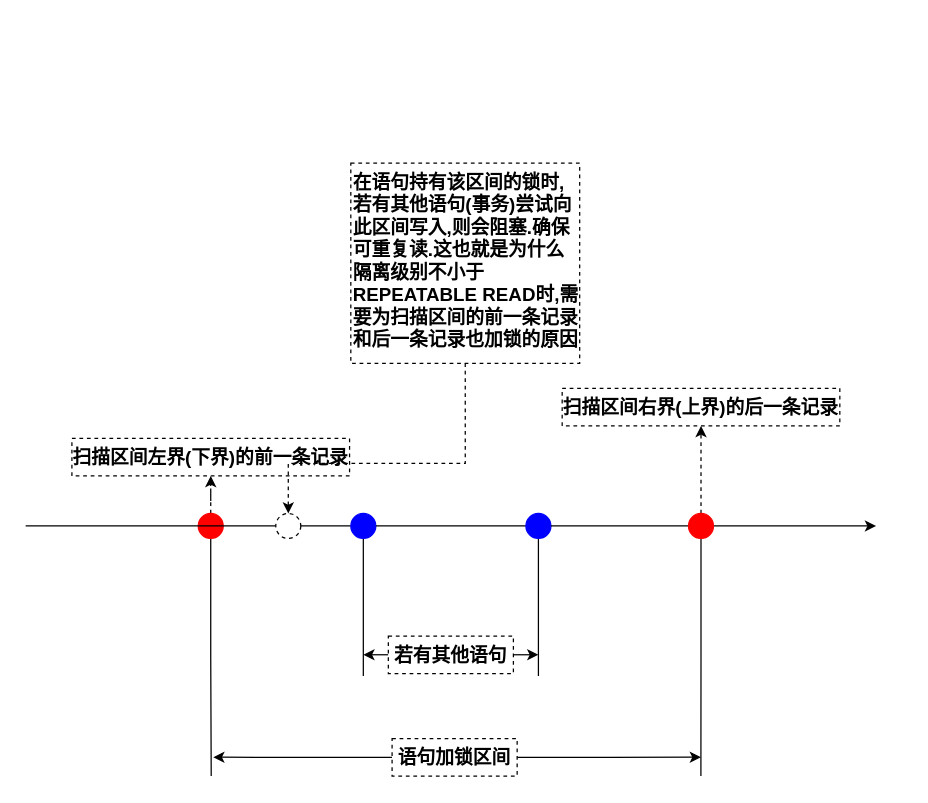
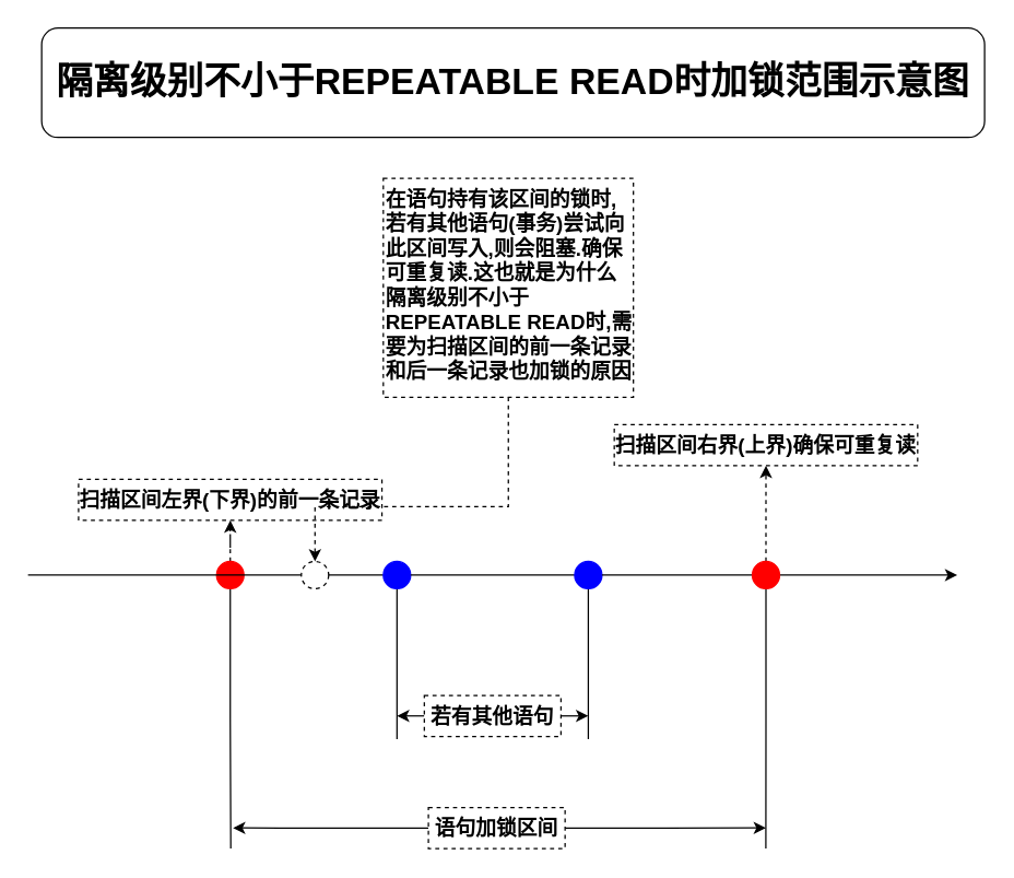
+ <mxCell id="2" value="隔离级别不小于REPEATABLE READ时加锁范围示意图" style="rounded=1;whiteSpace=wrap;html=1;fontSize=27;fontStyle=1" vertex="1" parent="1"><mxGeometry x="30" width="690" height="80" as="geometry" y="20" /></mxCell>
- <mxCell id="24" value="扫描区间右界(上界)的后一条记录" style="rounded=0;whiteSpace=wrap;html=1;dashed=1;fontSize=15;fontStyle=1" vertex="1" parent="1"><mxGeometry x="449" y="310" width="222" height="30" as="geometry" /></mxCell>
+ <mxCell id="24" value="扫描区间右界(上界)确保可重复读" style="rounded=0;whiteSpace=wrap;html=1;dashed=1;fontSize=15;fontStyle=1" vertex="1" parent="1"><mxGeometry x="449" y="310" width="222" height="30" as="geometry" /></mxCell>
